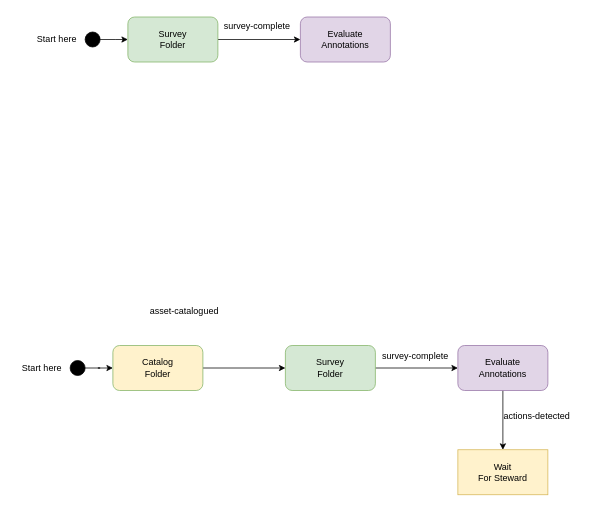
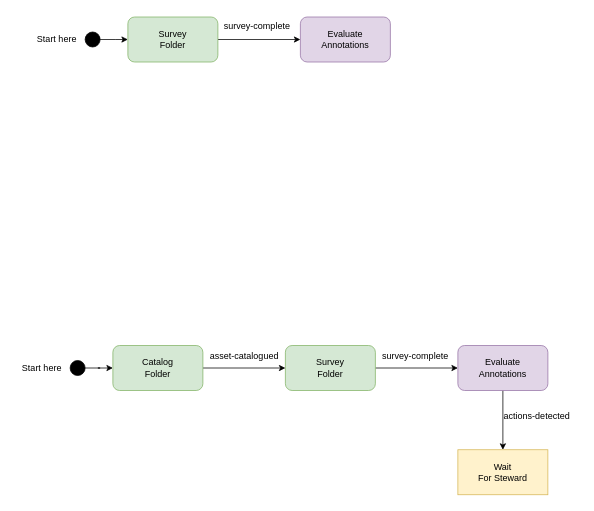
- <mxCell id="19" value="asset-catalogued" style="text;html=1;align=center;verticalAlign=middle;resizable=0;points=[];autosize=1;strokeColor=none;fillColor=none;" vertex="1" parent="1"><mxGeometry x="190" y="400" width="110" height="30" as="geometry" /></mxCell>
+ <mxCell id="19" value="asset-catalogued" style="text;html=1;align=center;verticalAlign=middle;resizable=0;points=[];autosize=1;strokeColor=none;fillColor=none;" vertex="1" parent="1"><mxGeometry x="270" y="460" width="110" height="30" as="geometry" /></mxCell>
- <mxCell id="18" value="Catalog&lt;br&gt;Folder" style="rounded=1;whiteSpace=wrap;html=1;fillColor=#fff2cc;strokeColor=#82b366;" vertex="1" parent="1"><mxGeometry x="150" y="460" width="120" height="60" as="geometry" /></mxCell>
+ <mxCell id="18" value="Catalog&lt;br&gt;Folder" style="rounded=1;whiteSpace=wrap;html=1;fillColor=#d5e8d4;strokeColor=#82b366;" vertex="1" parent="1"><mxGeometry x="150" y="460" width="120" height="60" as="geometry" /></mxCell>
